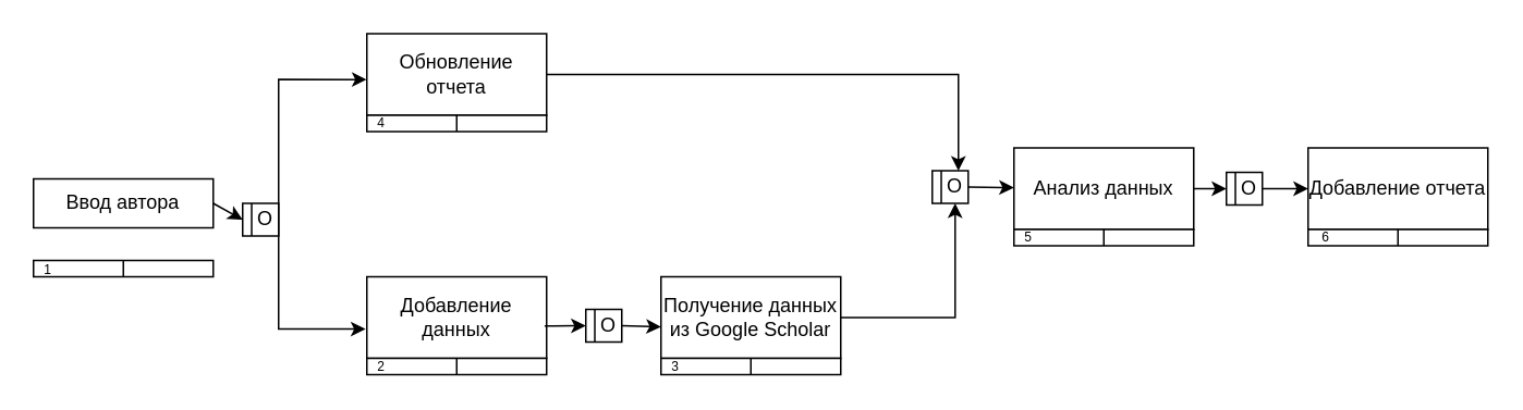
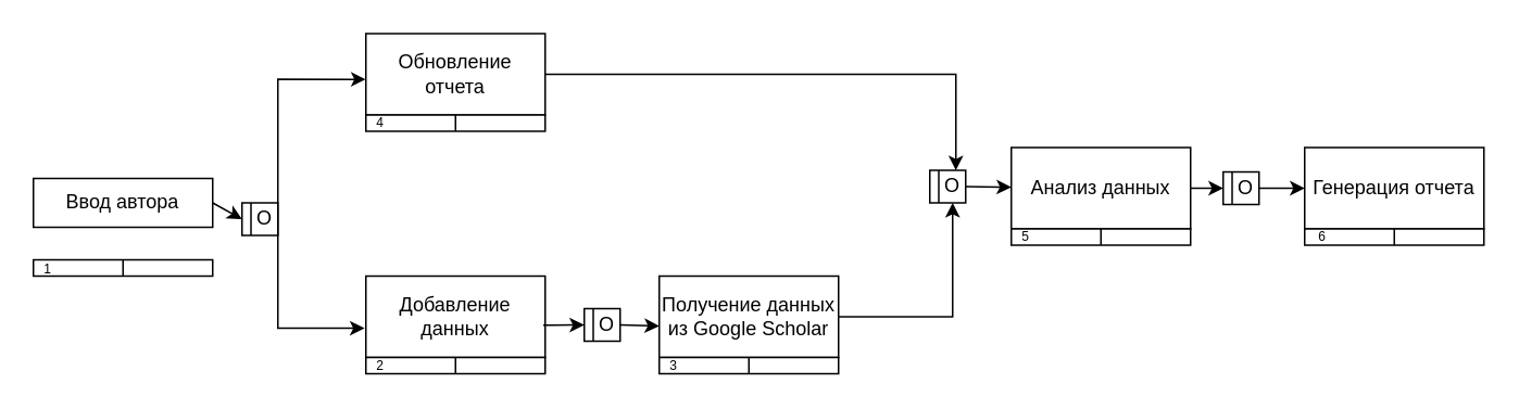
- <mxCell id="38" value="Добавление отчета" style="html=1;whiteSpace=wrap;" vertex="1" parent="1"><mxGeometry x="800" y="90" width="110" height="50" as="geometry" /></mxCell>
+ <mxCell id="38" value="Генерация отчета" style="html=1;whiteSpace=wrap;" vertex="1" parent="1"><mxGeometry x="800" y="90" width="110" height="50" as="geometry" /></mxCell>
